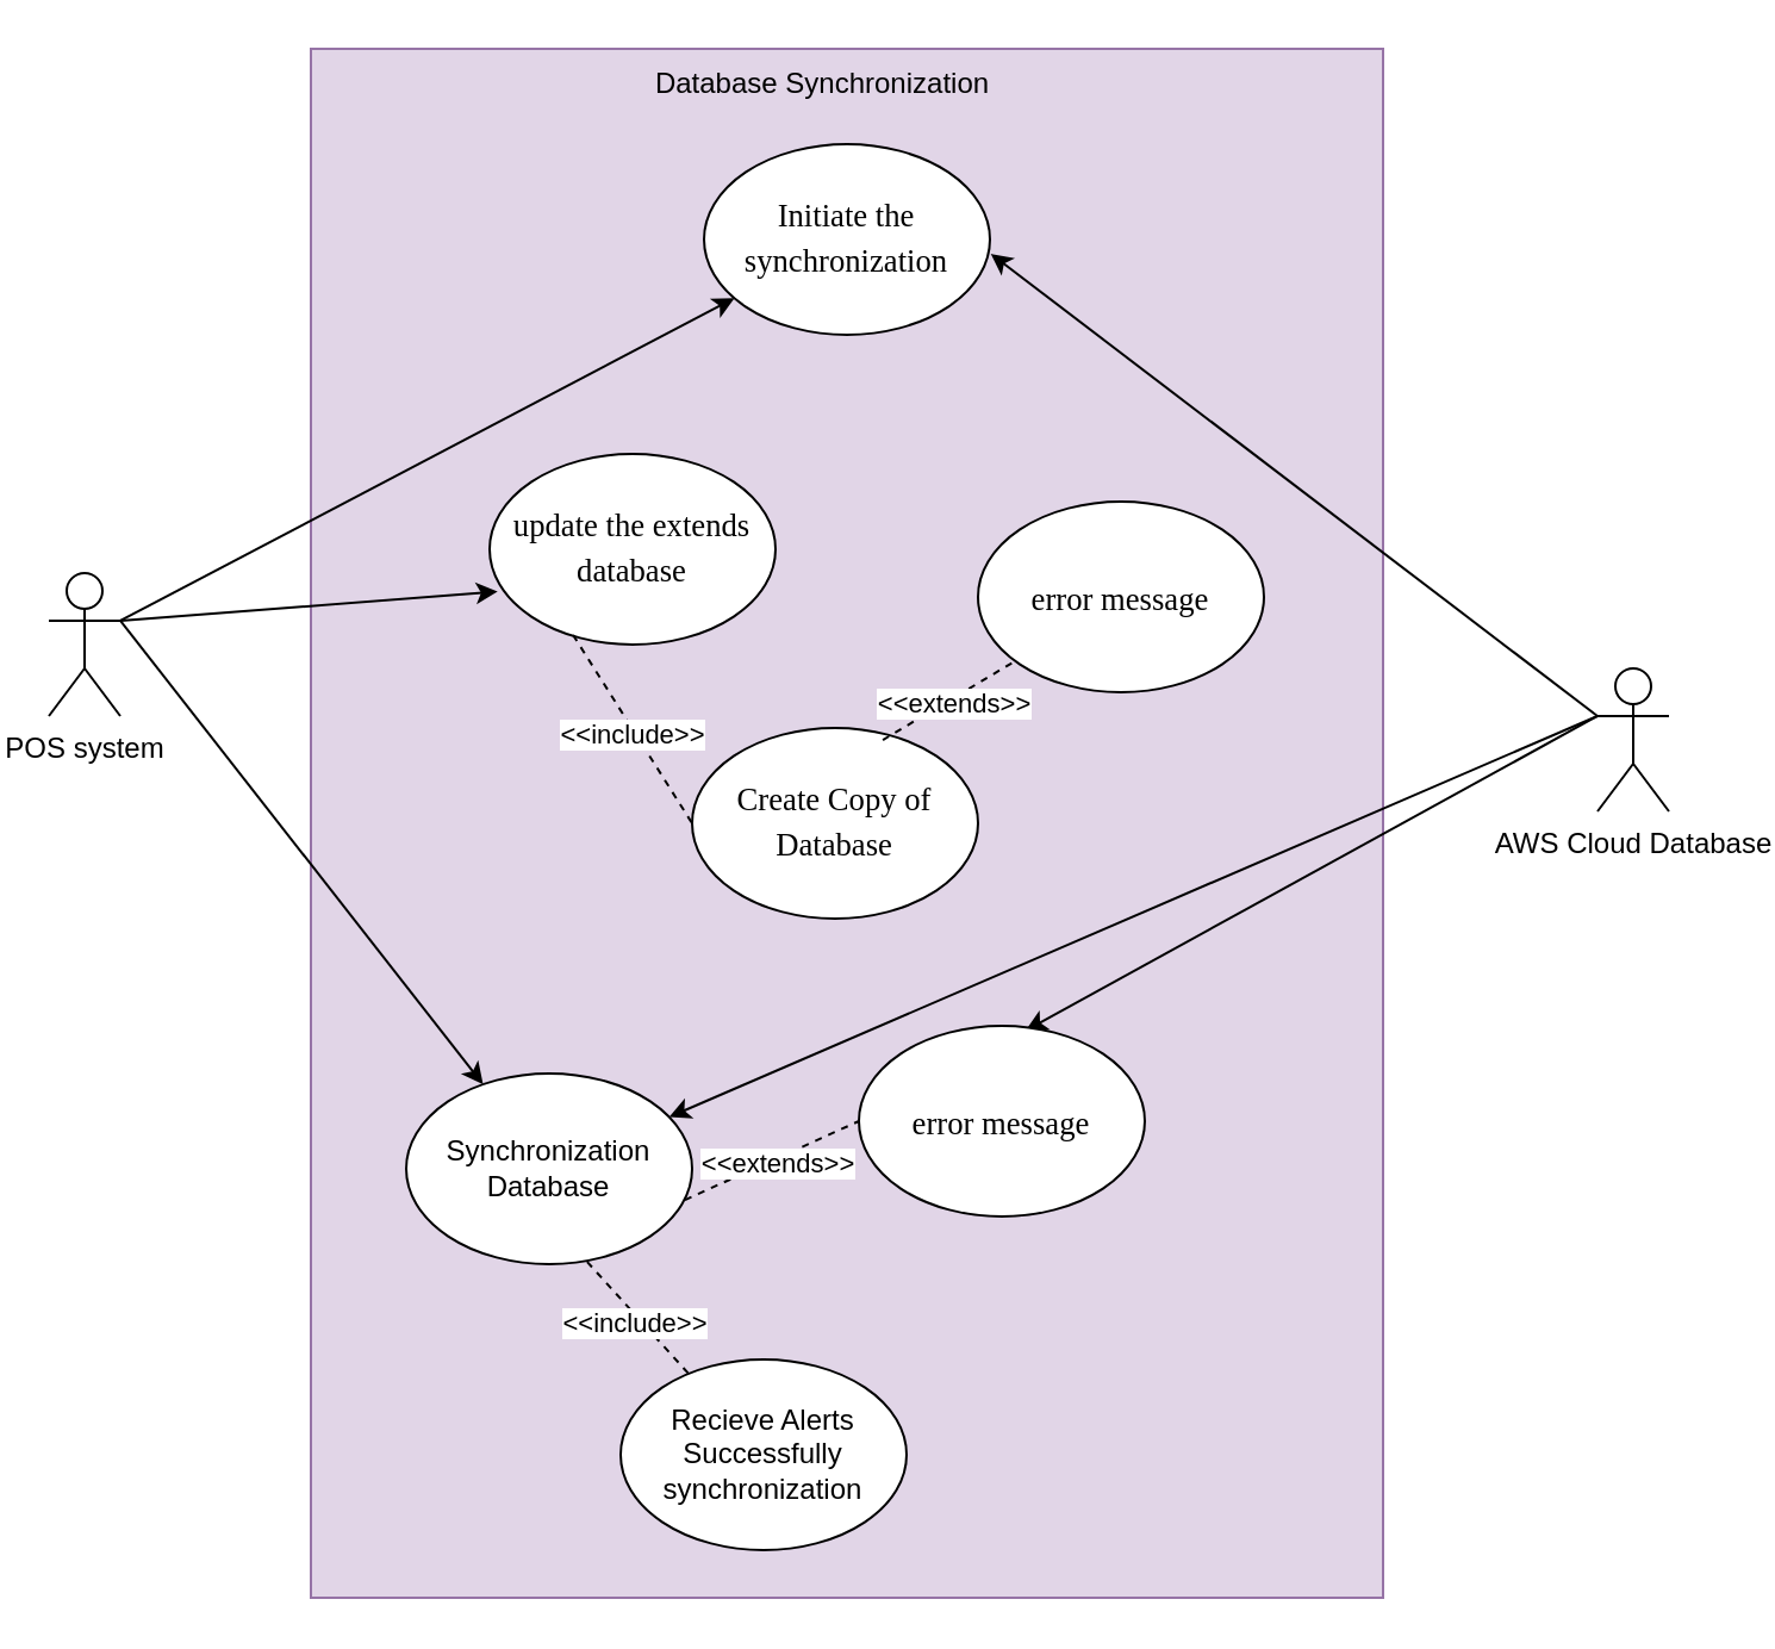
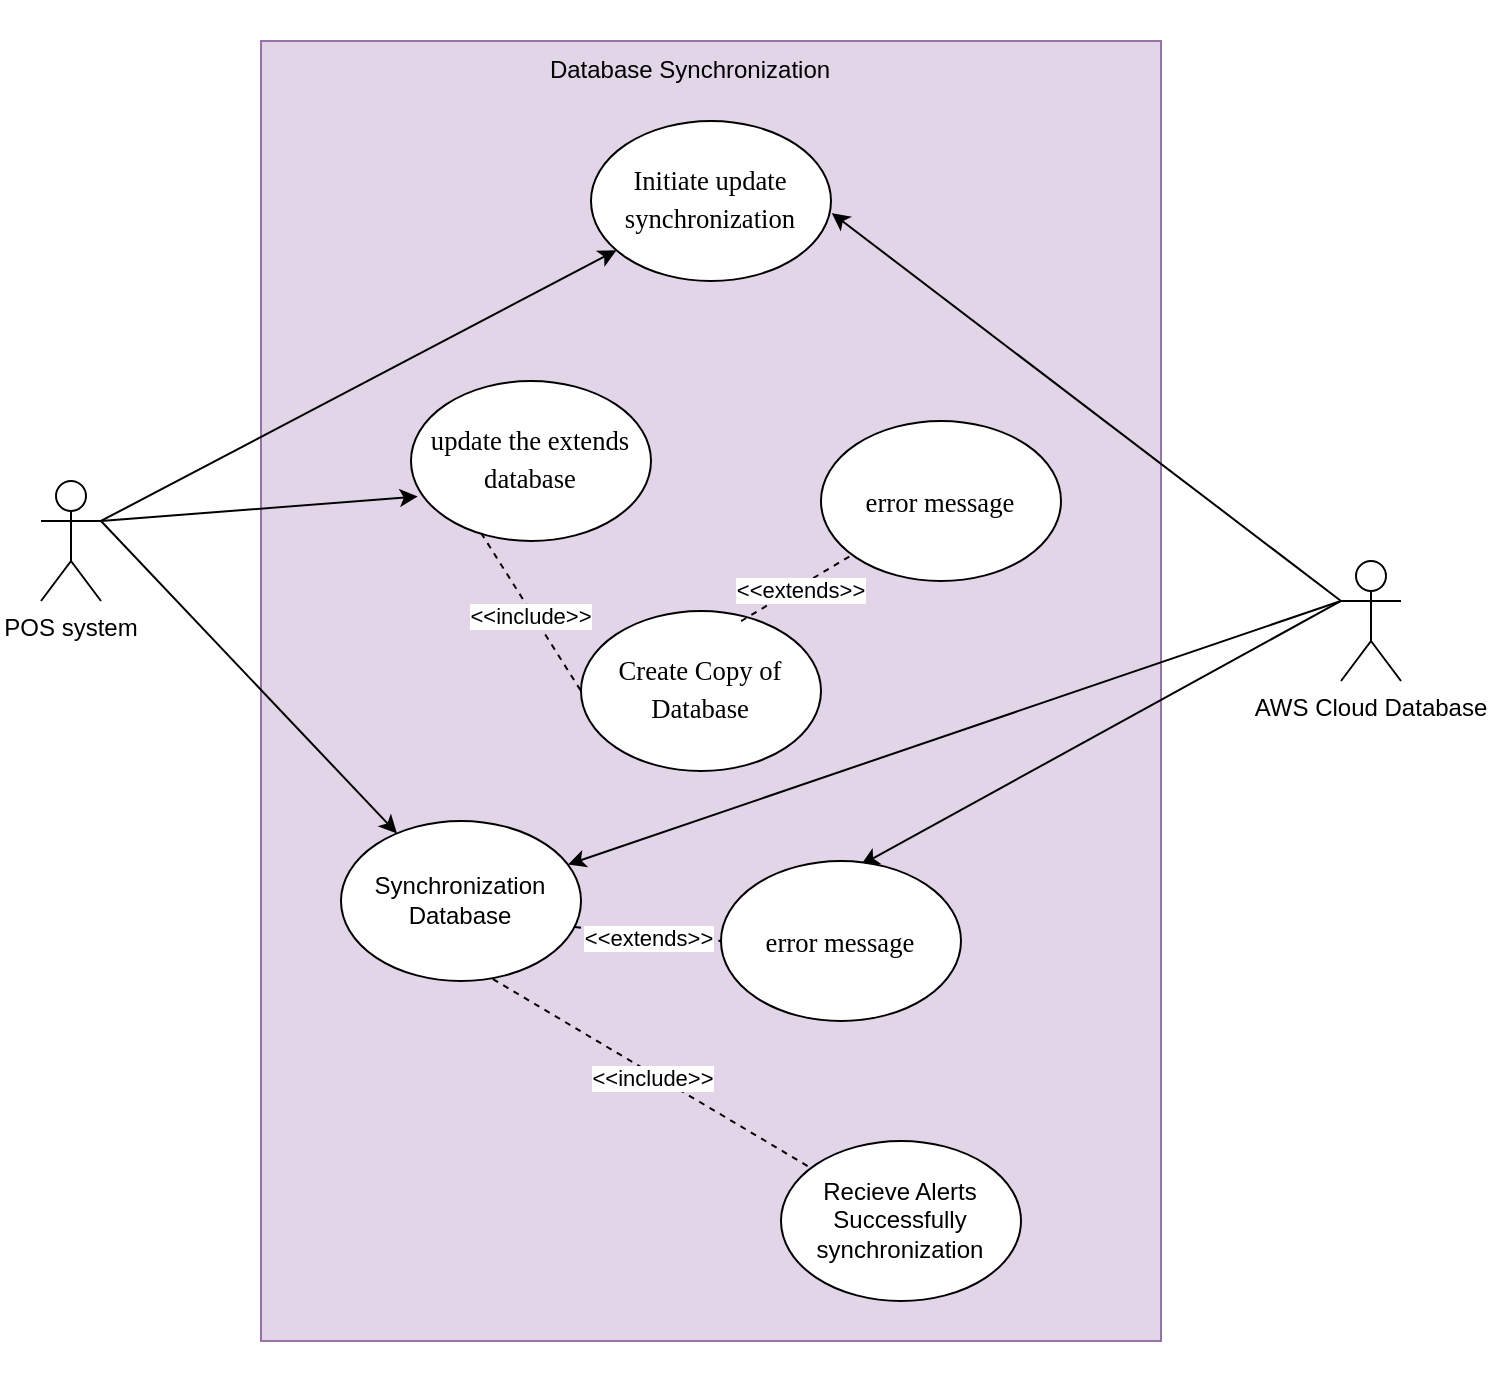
- <mxCell id="8" value="&lt;span style=&quot;text-align: start; font-size: 10pt; font-family: &amp;quot;Times New Roman&amp;quot;, serif;&quot; lang=&quot;EN-US&quot;&gt;Initiate the synchronization&lt;/span&gt;&lt;span style=&quot;font-size: medium; text-align: start;&quot;&gt;&lt;/span&gt;&lt;br&gt;&lt;span style=&quot;font-size: medium; text-align: start;&quot;&gt;&lt;/span&gt;" style="ellipse;whiteSpace=wrap;html=1;" parent="1" vertex="1"><mxGeometry x="295" y="60" width="120" height="80" as="geometry" /></mxCell>
+ <mxCell id="8" value="&lt;span style=&quot;text-align: start; font-size: 10pt; font-family: &amp;quot;Times New Roman&amp;quot;, serif;&quot; lang=&quot;EN-US&quot;&gt;Initiate update synchronization&lt;/span&gt;&lt;span style=&quot;font-size: medium; text-align: start;&quot;&gt;&lt;/span&gt;&lt;br&gt;&lt;span style=&quot;font-size: medium; text-align: start;&quot;&gt;&lt;/span&gt;" style="ellipse;whiteSpace=wrap;html=1;" parent="1" vertex="1"><mxGeometry x="295" y="60" width="120" height="80" as="geometry" /></mxCell>
- <mxCell id="10" value="Synchronization Database" style="ellipse;whiteSpace=wrap;html=1;" parent="1" vertex="1"><mxGeometry x="170" y="450" width="120" height="80" as="geometry" /></mxCell>
+ <mxCell id="10" value="Synchronization Database" style="ellipse;whiteSpace=wrap;html=1;" parent="1" vertex="1"><mxGeometry x="170" y="410" width="120" height="80" as="geometry" /></mxCell>
- <mxCell id="18" value="Recieve Alerts&lt;div&gt;Successfully synchronization&lt;/div&gt;" style="ellipse;whiteSpace=wrap;html=1;" parent="1" vertex="1"><mxGeometry x="260" y="570" width="120" height="80" as="geometry" /></mxCell>
+ <mxCell id="18" value="Recieve Alerts&lt;div&gt;Successfully synchronization&lt;/div&gt;" style="ellipse;whiteSpace=wrap;html=1;" parent="1" vertex="1"><mxGeometry x="390" y="570" width="120" height="80" as="geometry" /></mxCell>
